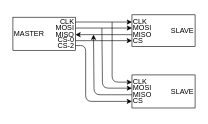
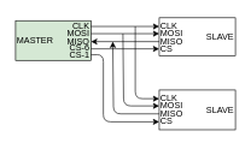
- <mxCell id="9" value="MASTER" style="rounded=0;whiteSpace=wrap;html=1;align=left;" vertex="1" parent="8"><mxGeometry x="1" y="8" width="104" height="55" as="geometry" /></mxCell>
+ <mxCell id="9" value="MASTER" style="rounded=0;whiteSpace=wrap;html=1;align=left;fillColor=#d5e8d4;" vertex="1" parent="8"><mxGeometry x="1" y="8" width="104" height="55" as="geometry" /></mxCell>
- <mxCell id="13" value="CS-0" style="text;html=1;align=right;verticalAlign=middle;whiteSpace=wrap;rounded=0;" vertex="1" parent="8"><mxGeometry x="45" y="41.148" width="60" height="10.489" as="geometry" /></mxCell>
+ <mxCell id="13" value="CS-6" style="text;html=1;align=right;verticalAlign=middle;whiteSpace=wrap;rounded=0;" vertex="1" parent="8"><mxGeometry x="45" y="41.148" width="60" height="10.489" as="geometry" /></mxCell>
- <mxCell id="14" value="CS-2" style="text;html=1;align=right;verticalAlign=middle;whiteSpace=wrap;rounded=0;" vertex="1" parent="8"><mxGeometry x="45" y="50.023" width="60" height="10.489" as="geometry" /></mxCell>
+ <mxCell id="14" value="CS-1" style="text;html=1;align=right;verticalAlign=middle;whiteSpace=wrap;rounded=0;" vertex="1" parent="8"><mxGeometry x="45" y="50.023" width="60" height="10.489" as="geometry" /></mxCell>
